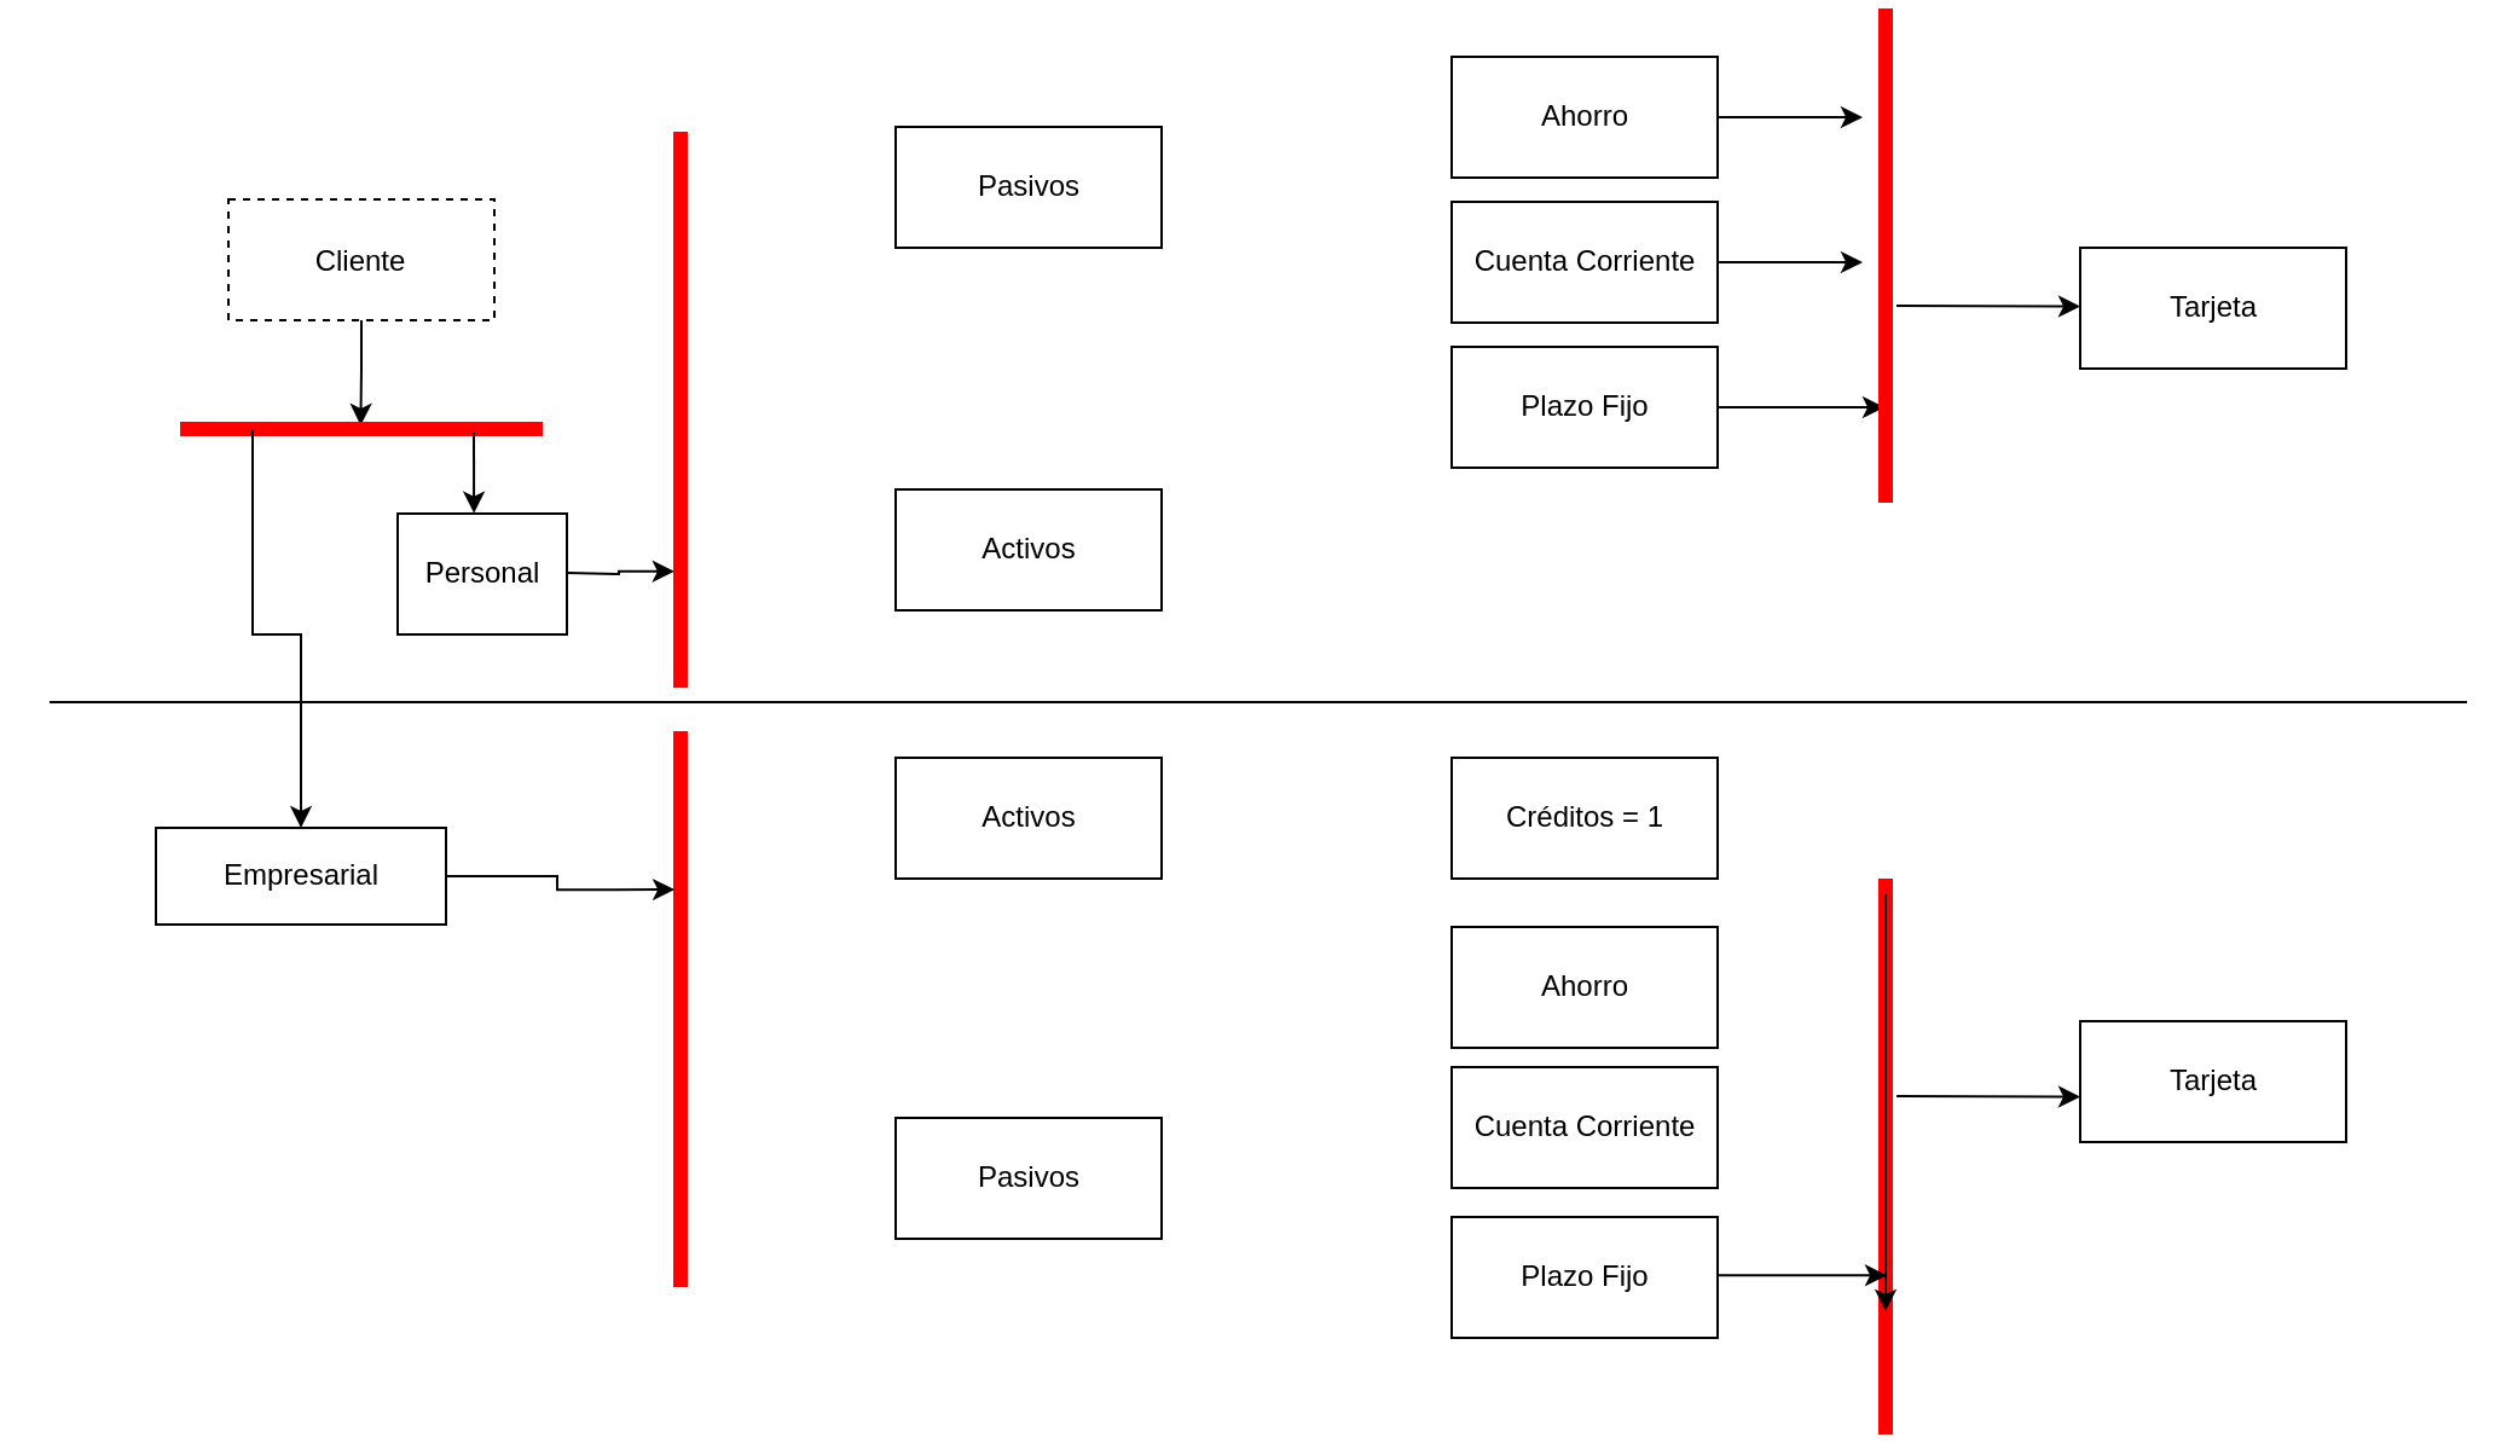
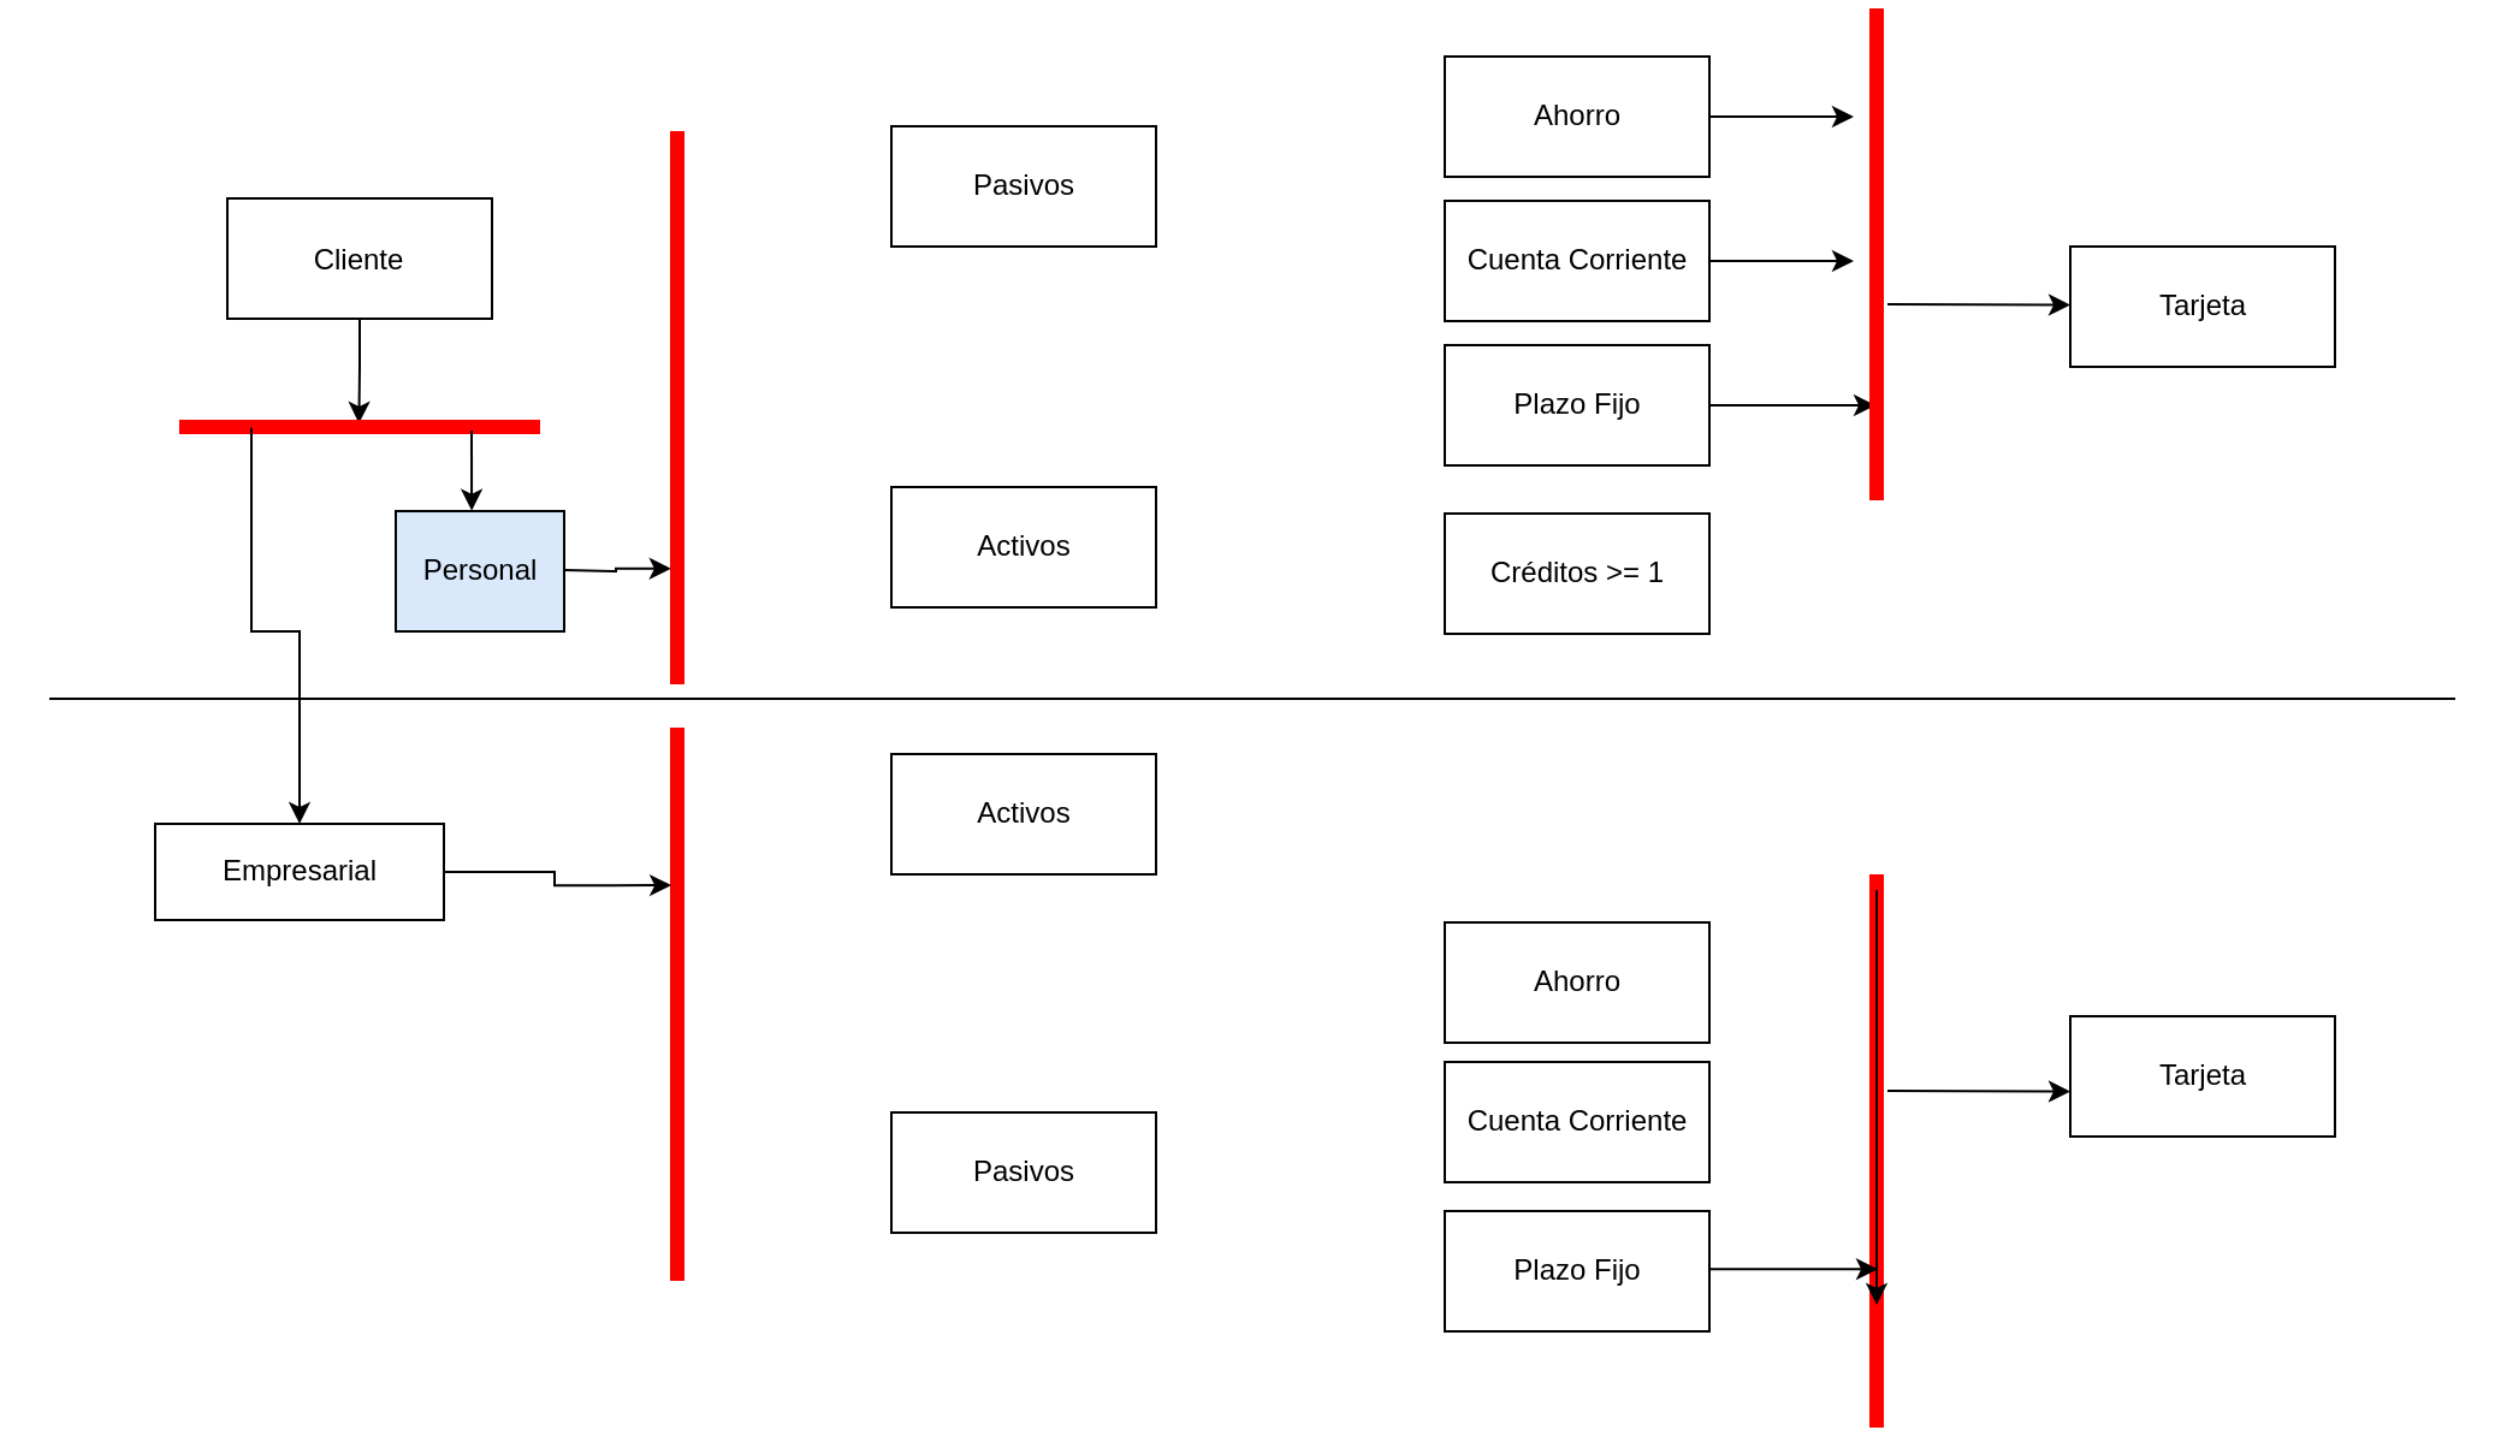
- <mxCell id="7" value="Cliente" style="dashed=1;" vertex="1" parent="1"><mxGeometry x="94" y="79" width="110" height="50" as="geometry" /></mxCell>
+ <mxCell id="7" value="Cliente" style="" vertex="1" parent="1"><mxGeometry x="94" y="79" width="110" height="50" as="geometry" /></mxCell>
- <mxCell id="10" value="Personal" style="html=1;" vertex="1" parent="1"><mxGeometry x="164" y="209" width="70" height="50" as="geometry" /></mxCell>
+ <mxCell id="10" value="Personal" style="html=1;fillColor=#dae8fc;" vertex="1" parent="1"><mxGeometry x="164" y="209" width="70" height="50" as="geometry" /></mxCell>
+ <mxCell id="26" value="Créditos &amp;gt;= 1" style="html=1;" vertex="1" parent="1"><mxGeometry x="600" y="210" width="110" height="50" as="geometry" /></mxCell>
- <mxCell id="27" value="Créditos = 1" style="html=1;" vertex="1" parent="1"><mxGeometry x="600" y="310" width="110" height="50" as="geometry" /></mxCell>
